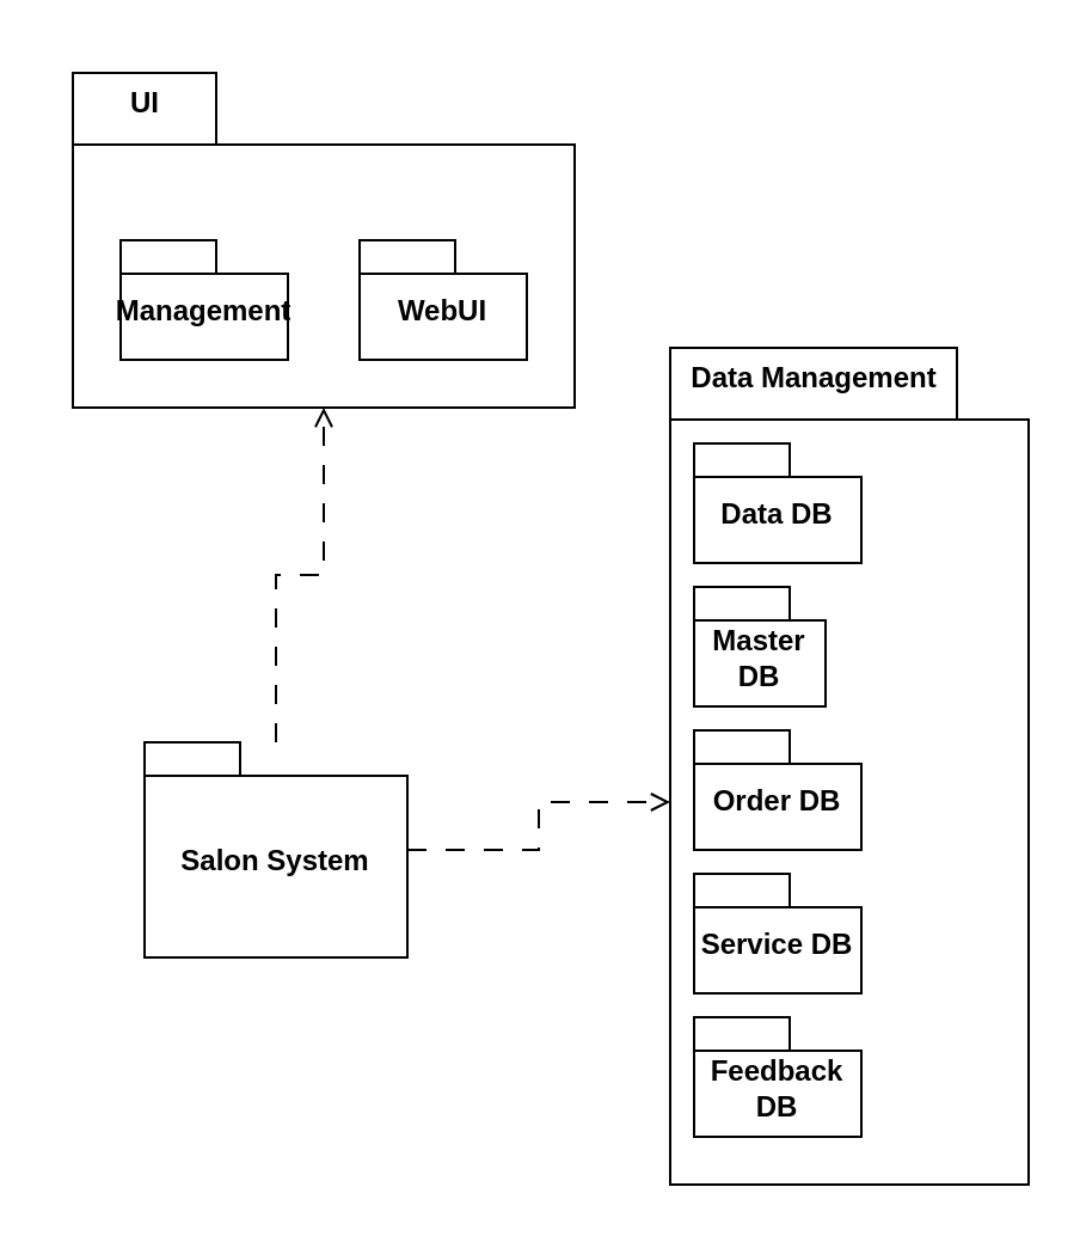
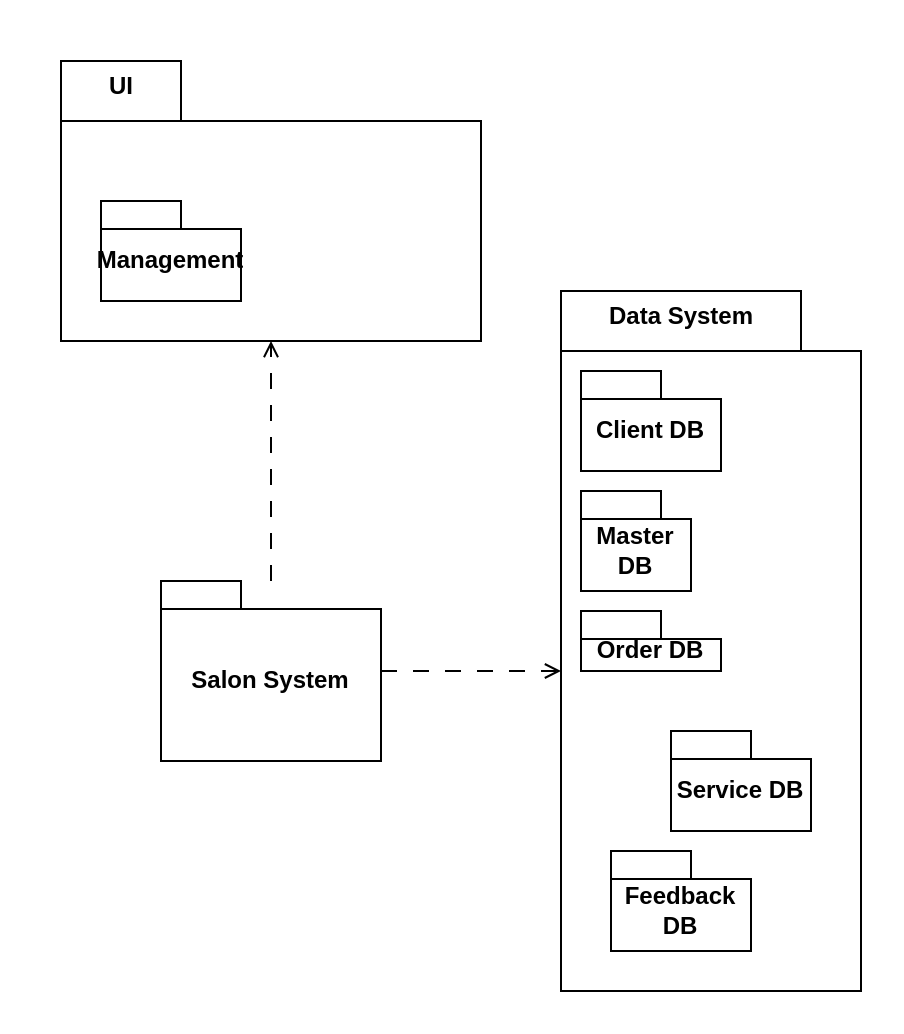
- <mxCell id="3" value="WebUI" style="shape=folder;fontStyle=1;spacingTop=10;tabWidth=40;tabHeight=14;tabPosition=left;html=1;whiteSpace=wrap;" vertex="1" parent="1"><mxGeometry x="150" y="100" width="70" height="50" as="geometry" /></mxCell>
- <mxCell id="8" value="Data Management" style="text;align=center;fontStyle=1;verticalAlign=middle;spacingLeft=3;spacingRight=3;strokeColor=none;rotatable=0;points=[[0,0.5],[1,0.5]];portConstraint=eastwest;html=1;" vertex="1" parent="1"><mxGeometry x="300" y="145" width="80" height="26" as="geometry" /></mxCell>
+ <mxCell id="8" value="Data System" style="text;align=center;fontStyle=1;verticalAlign=middle;spacingLeft=3;spacingRight=3;strokeColor=none;rotatable=0;points=[[0,0.5],[1,0.5]];portConstraint=eastwest;html=1;" vertex="1" parent="1"><mxGeometry x="300" y="145" width="80" height="26" as="geometry" /></mxCell>
- <mxCell id="9" value="Data DB" style="shape=folder;fontStyle=1;spacingTop=10;tabWidth=40;tabHeight=14;tabPosition=left;html=1;whiteSpace=wrap;" vertex="1" parent="1"><mxGeometry x="290" y="185" width="70" height="50" as="geometry" /></mxCell>
+ <mxCell id="9" value="Client DB" style="shape=folder;fontStyle=1;spacingTop=10;tabWidth=40;tabHeight=14;tabPosition=left;html=1;whiteSpace=wrap;" vertex="1" parent="1"><mxGeometry x="290" y="185" width="70" height="50" as="geometry" /></mxCell>
- <mxCell id="11" value="Order DB" style="shape=folder;fontStyle=1;spacingTop=10;tabWidth=40;tabHeight=14;tabPosition=left;html=1;whiteSpace=wrap;" vertex="1" parent="1"><mxGeometry x="290" y="305" width="70" height="50" as="geometry" /></mxCell>
+ <mxCell id="11" value="Order DB" style="shape=folder;fontStyle=1;spacingTop=10;tabWidth=40;tabHeight=14;tabPosition=left;html=1;whiteSpace=wrap;" vertex="1" parent="1"><mxGeometry x="290" y="305" width="70" height="30" as="geometry" /></mxCell>
- <mxCell id="6" value="Salon System" style="shape=folder;fontStyle=1;spacingTop=10;tabWidth=40;tabHeight=14;tabPosition=left;html=1;whiteSpace=wrap;" vertex="1" parent="1"><mxGeometry x="60" y="310" width="110" height="90" as="geometry" /></mxCell>
+ <mxCell id="6" value="Salon System" style="shape=folder;fontStyle=1;spacingTop=10;tabWidth=40;tabHeight=14;tabPosition=left;html=1;whiteSpace=wrap;" vertex="1" parent="1"><mxGeometry x="80" y="290" width="110" height="90" as="geometry" /></mxCell>
- <mxCell id="12" value="Service DB" style="shape=folder;fontStyle=1;spacingTop=10;tabWidth=40;tabHeight=14;tabPosition=left;html=1;whiteSpace=wrap;" vertex="1" parent="1"><mxGeometry x="290" y="365" width="70" height="50" as="geometry" /></mxCell>
+ <mxCell id="12" value="Service DB" style="shape=folder;fontStyle=1;spacingTop=10;tabWidth=40;tabHeight=14;tabPosition=left;html=1;whiteSpace=wrap;" vertex="1" parent="1"><mxGeometry x="335" y="365" width="70" height="50" as="geometry" /></mxCell>
- <mxCell id="13" value="Feedback DB" style="shape=folder;fontStyle=1;spacingTop=10;tabWidth=40;tabHeight=14;tabPosition=left;html=1;whiteSpace=wrap;" vertex="1" parent="1"><mxGeometry x="290" y="425" width="70" height="50" as="geometry" /></mxCell>
+ <mxCell id="13" value="Feedback DB" style="shape=folder;fontStyle=1;spacingTop=10;tabWidth=40;tabHeight=14;tabPosition=left;html=1;whiteSpace=wrap;" vertex="1" parent="1"><mxGeometry x="305" y="425" width="70" height="50" as="geometry" /></mxCell>
